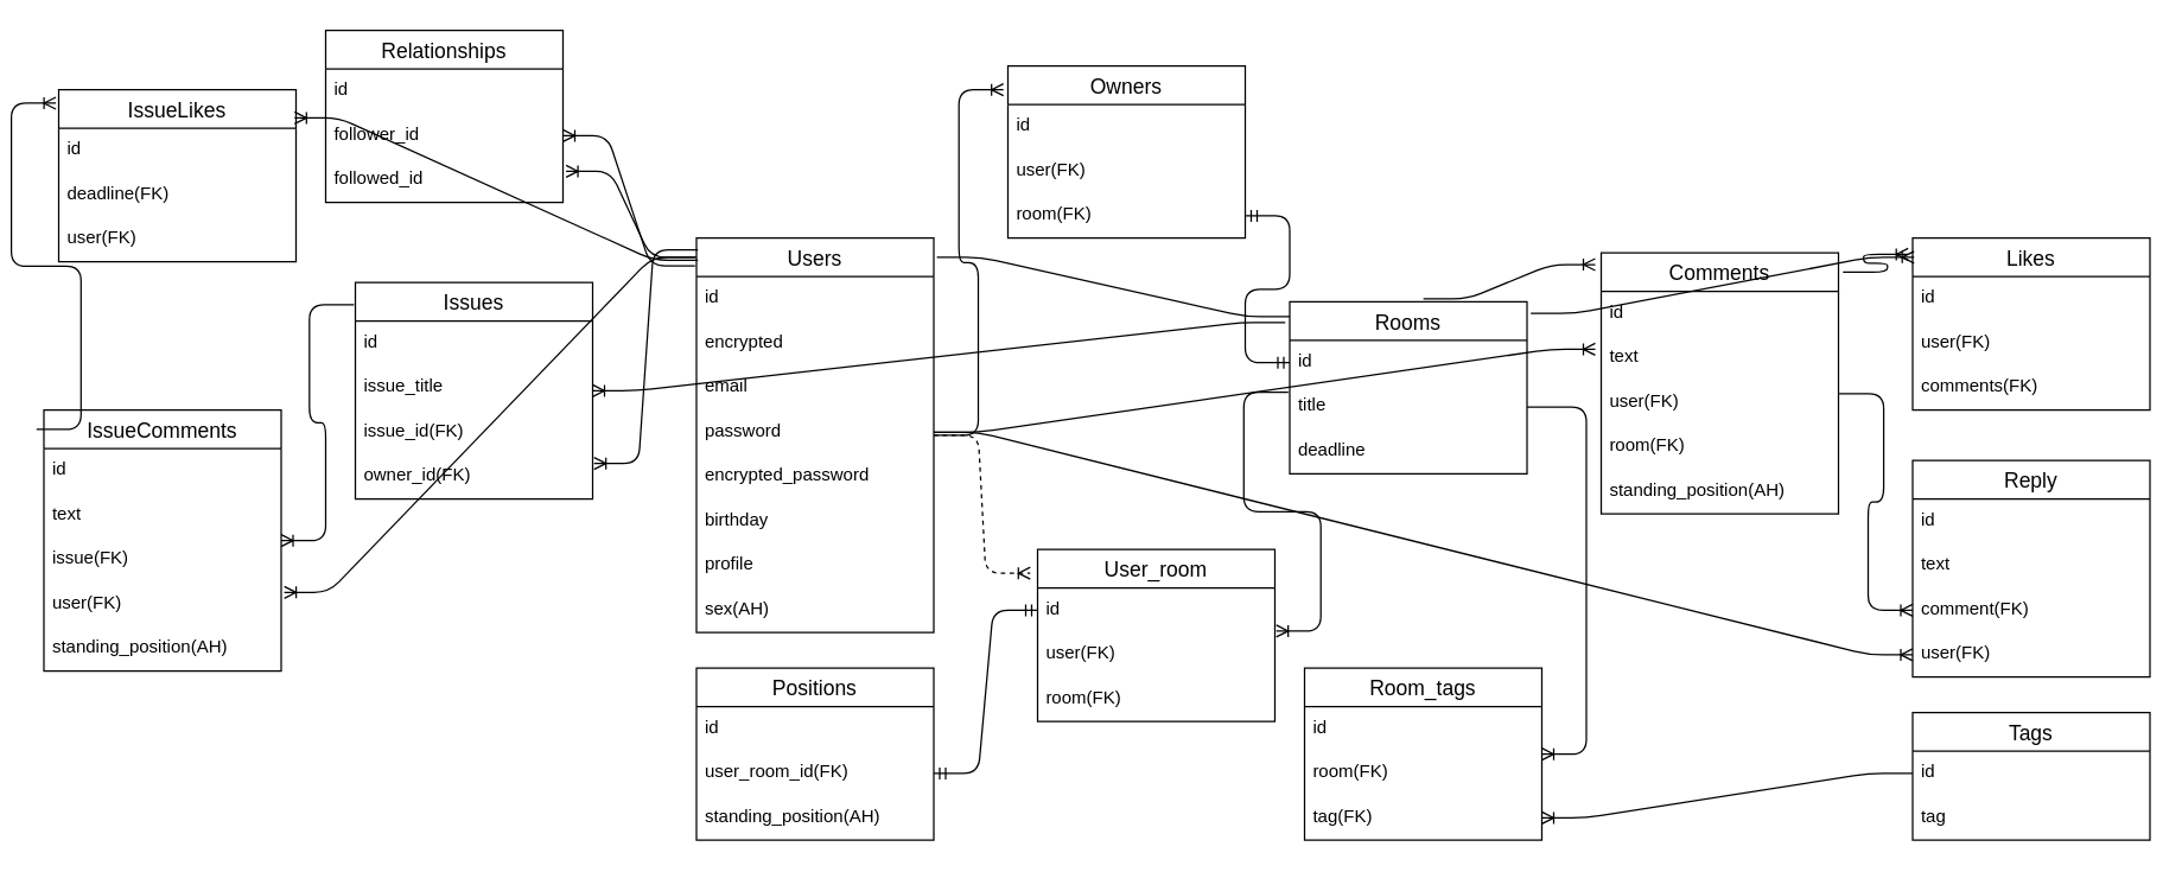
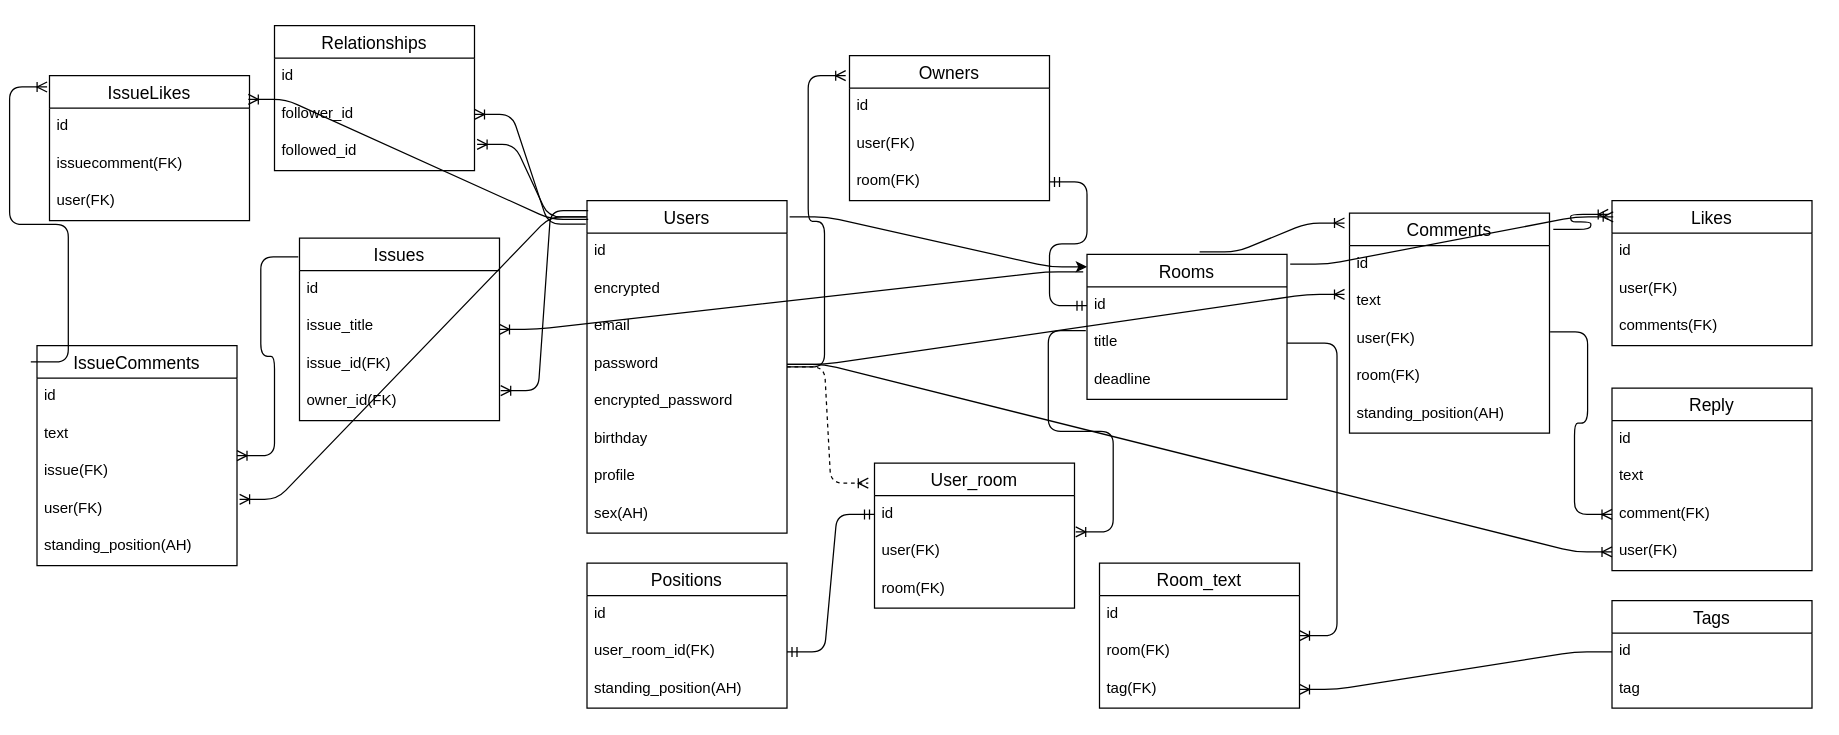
- <mxCell id="81" value="deadline(FK)" style="text;strokeColor=none;fillColor=none;spacingLeft=4;spacingRight=4;overflow=hidden;rotatable=0;points=[[0,0.5],[1,0.5]];portConstraint=eastwest;fontSize=12;" parent="79" vertex="1"><mxGeometry y="56" width="160" height="30" as="geometry" /></mxCell>
+ <mxCell id="81" value="issuecomment(FK)" style="text;strokeColor=none;fillColor=none;spacingLeft=4;spacingRight=4;overflow=hidden;rotatable=0;points=[[0,0.5],[1,0.5]];portConstraint=eastwest;fontSize=12;" parent="79" vertex="1"><mxGeometry y="56" width="160" height="30" as="geometry" /></mxCell>
- <mxCell id="89" value="" style="edgeStyle=entityRelationEdgeStyle;fontSize=12;html=1;endArrow=none;exitX=1.013;exitY=0.049;exitDx=0;exitDy=0;entryX=0;entryY=0.086;entryDx=0;entryDy=0;exitPerimeter=0;entryPerimeter=0;" parent="1" source="2" target="85" edge="1"><mxGeometry width="100" height="100" relative="1" as="geometry"><mxPoint x="622.56" y="188.088" as="sourcePoint" /><mxPoint x="1240" y="231" as="targetPoint" /></mxGeometry></mxCell>
+ <mxCell id="89" value="" style="edgeStyle=entityRelationEdgeStyle;fontSize=12;html=1;endArrow=classic;exitX=1.013;exitY=0.049;exitDx=0;exitDy=0;entryX=0;entryY=0.086;entryDx=0;entryDy=0;exitPerimeter=0;entryPerimeter=0;" parent="1" source="2" target="85" edge="1"><mxGeometry width="100" height="100" relative="1" as="geometry"><mxPoint x="622.56" y="188.088" as="sourcePoint" /><mxPoint x="1240" y="231" as="targetPoint" /></mxGeometry></mxCell>
- <mxCell id="25" value="Room_tags" style="swimlane;fontStyle=0;childLayout=stackLayout;horizontal=1;startSize=26;horizontalStack=0;resizeParent=1;resizeParentMax=0;resizeLast=0;collapsible=1;marginBottom=0;align=center;fontSize=14;" parent="1" vertex="1"><mxGeometry x="870" y="450" width="160" height="116" as="geometry" /></mxCell>
+ <mxCell id="25" value="Room_text" style="swimlane;fontStyle=0;childLayout=stackLayout;horizontal=1;startSize=26;horizontalStack=0;resizeParent=1;resizeParentMax=0;resizeLast=0;collapsible=1;marginBottom=0;align=center;fontSize=14;" parent="1" vertex="1"><mxGeometry x="870" y="450" width="160" height="116" as="geometry" /></mxCell>
